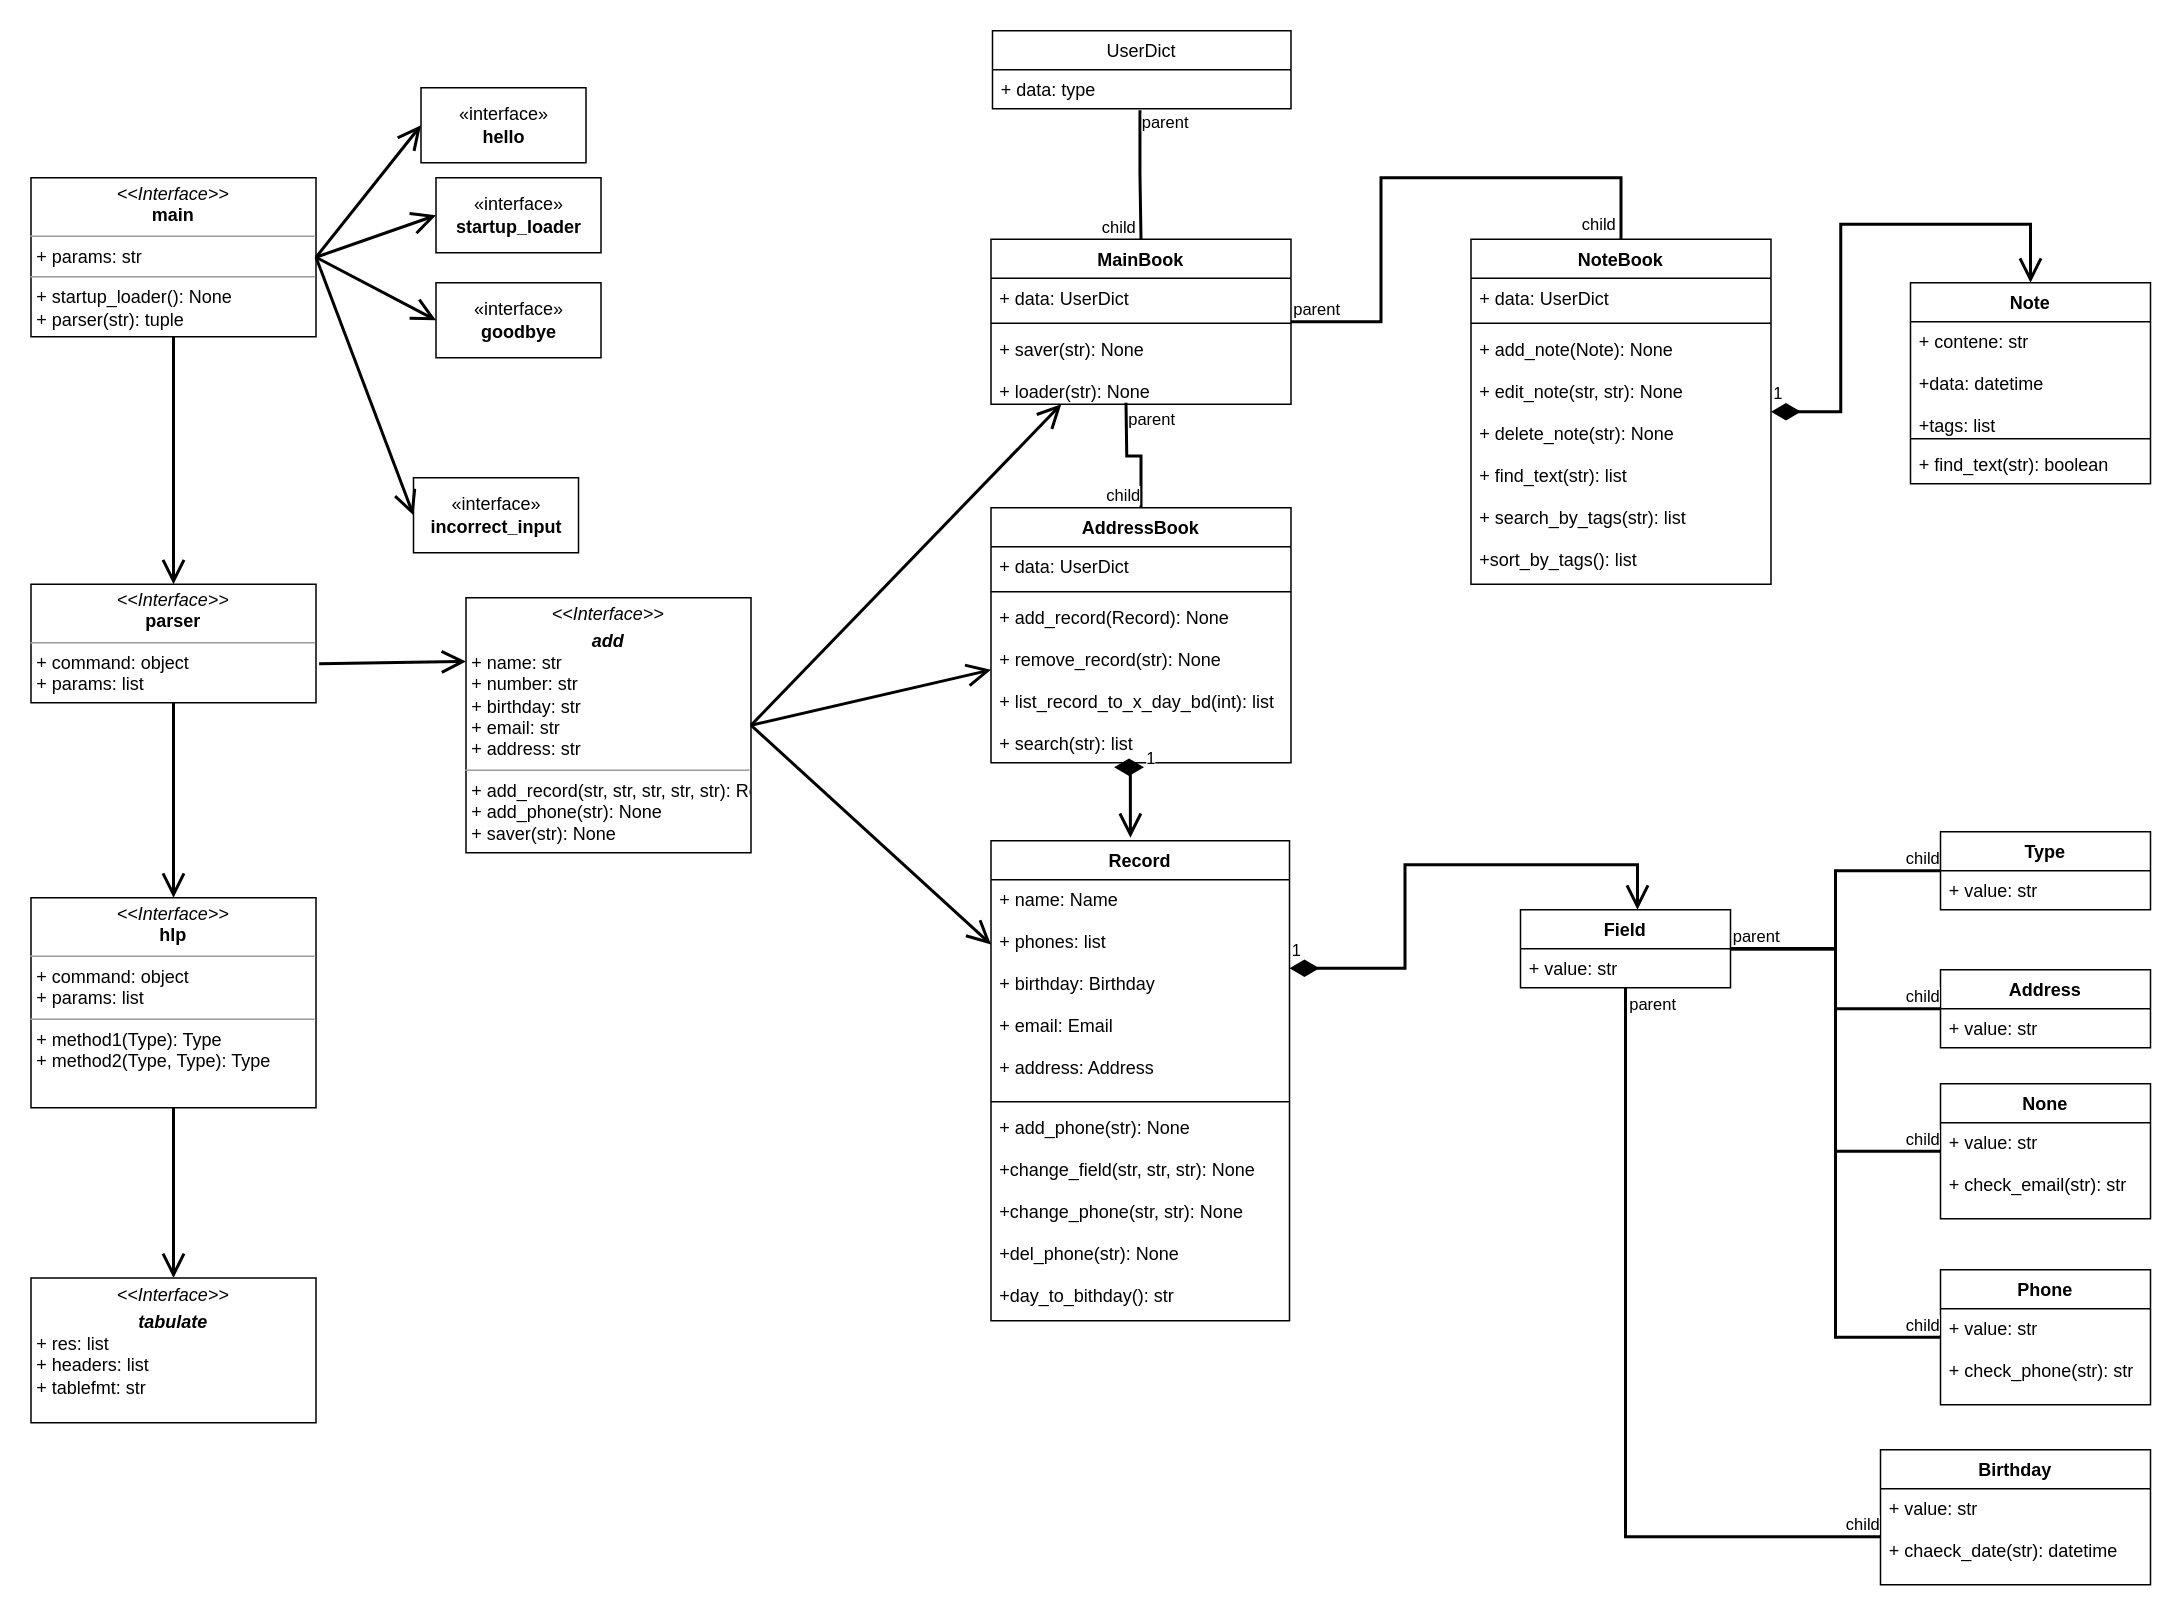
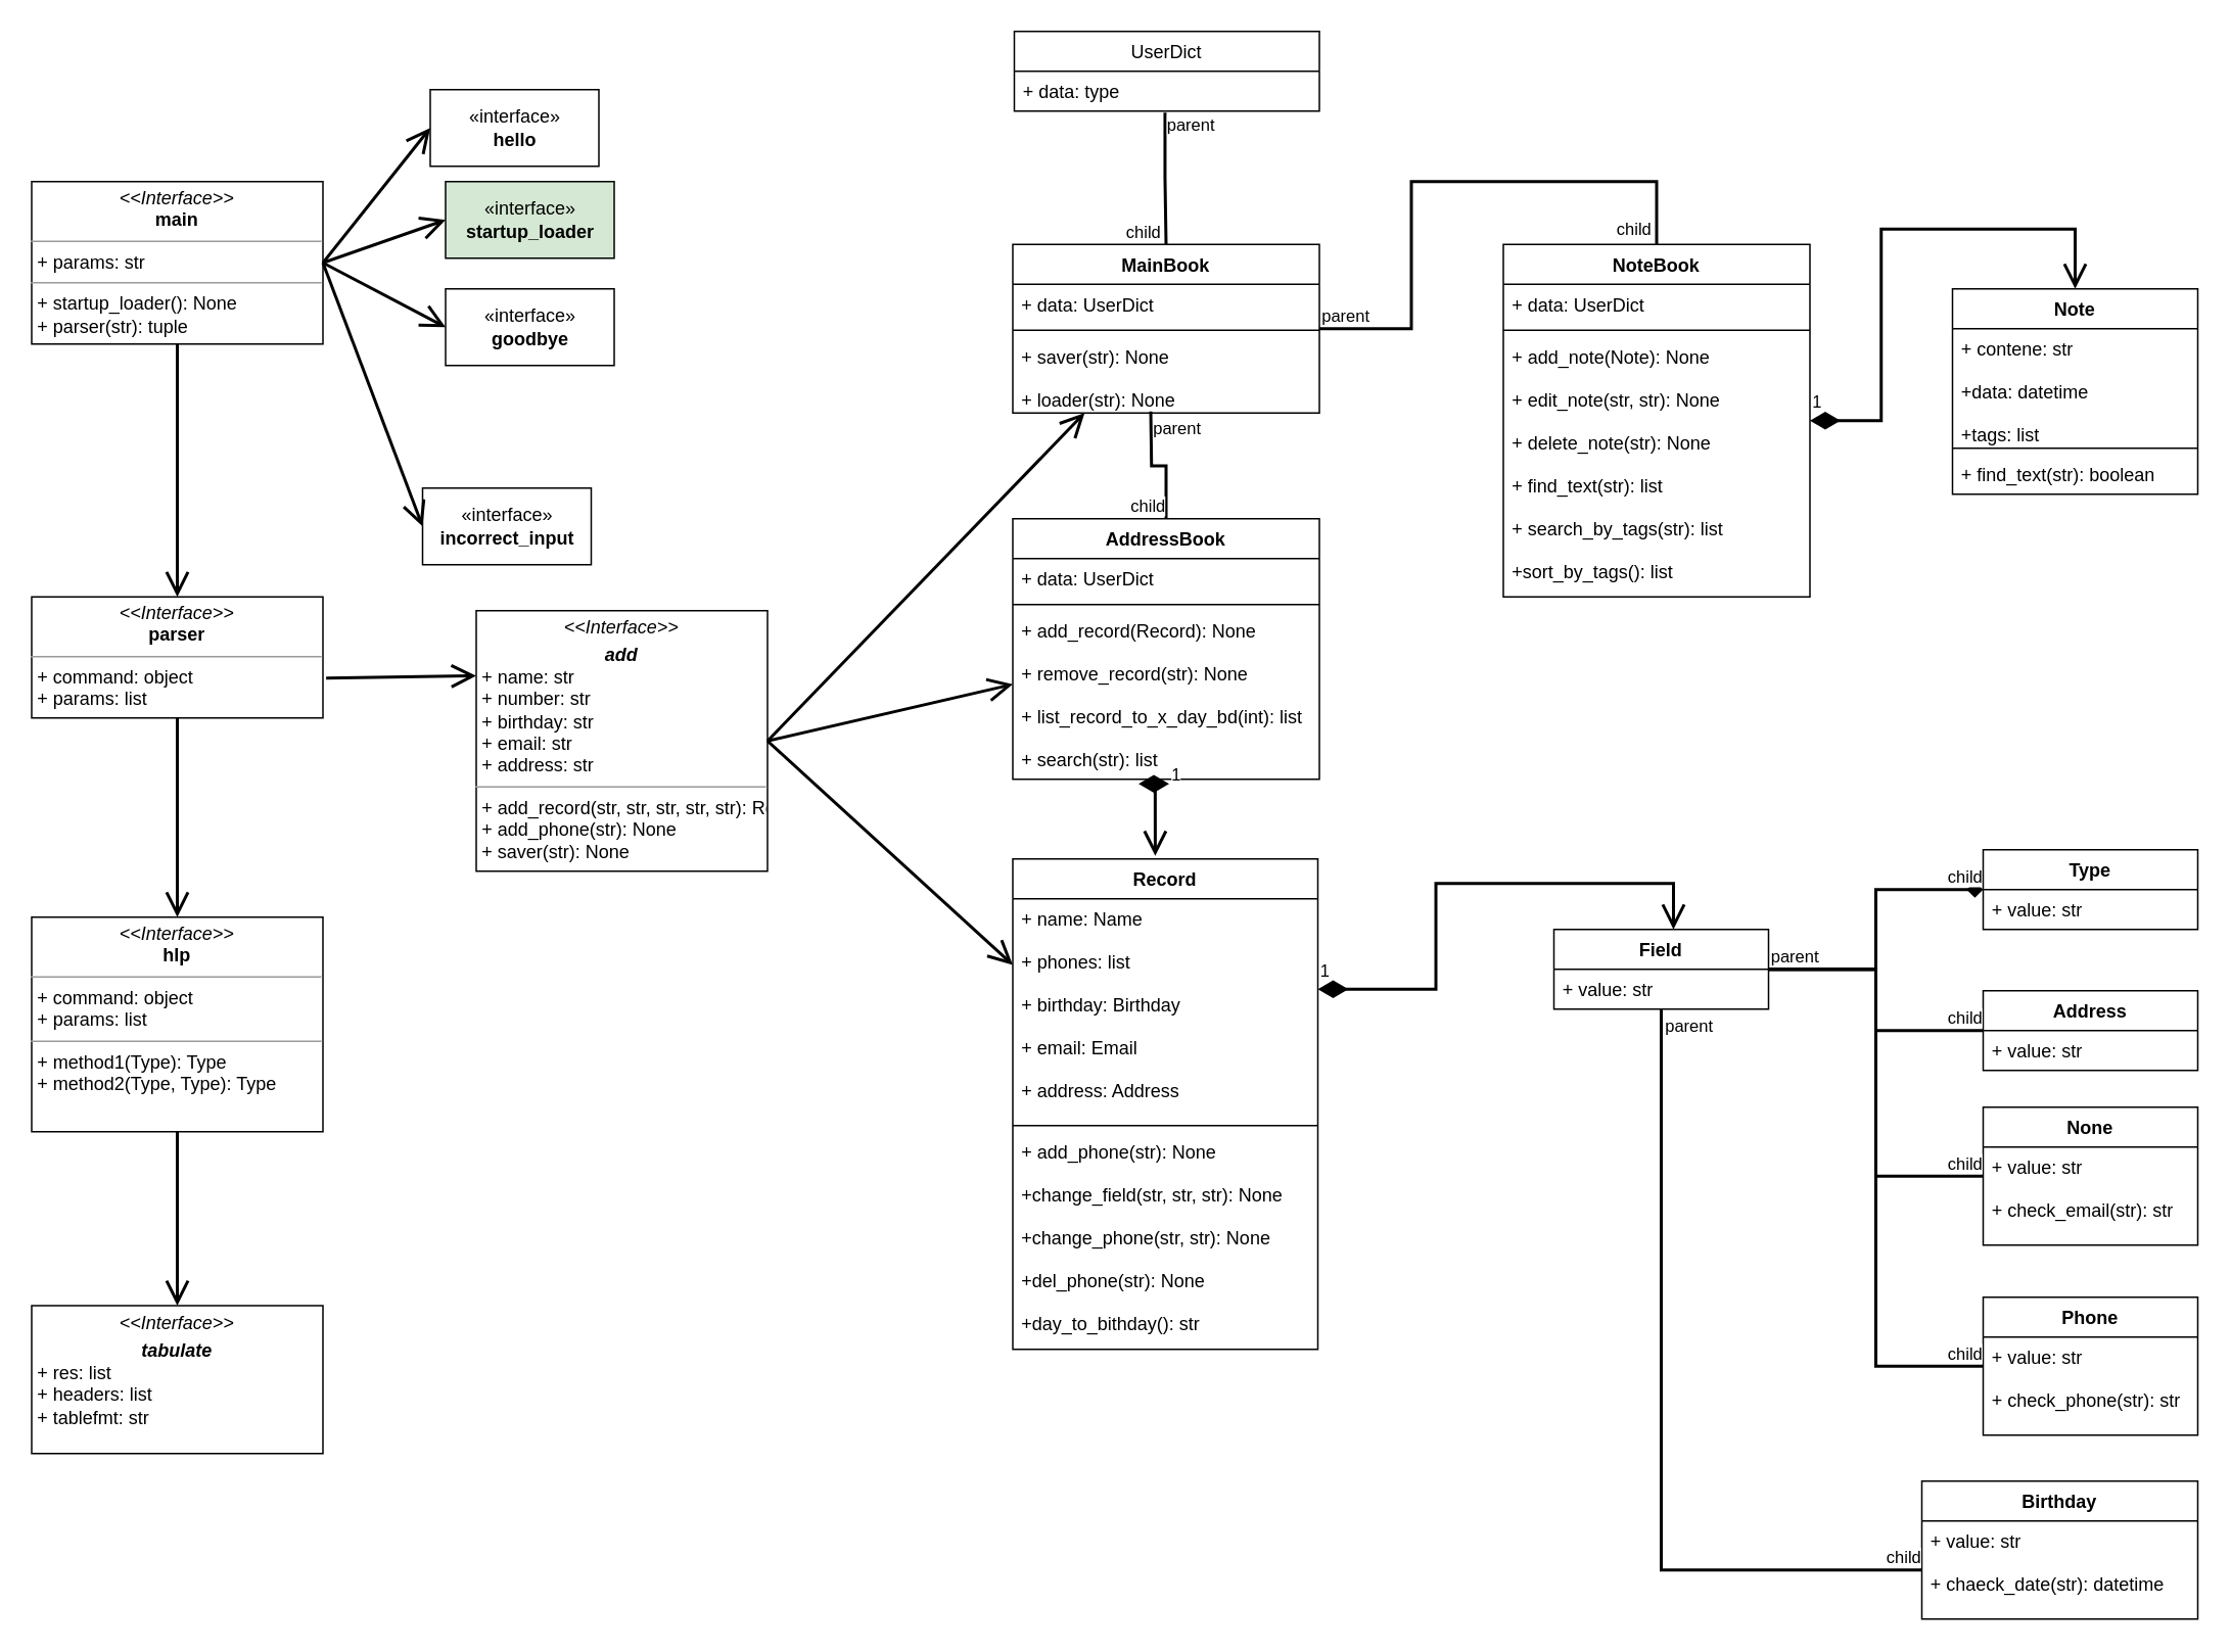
- <mxCell id="64" value="«interface»&lt;br&gt;&lt;b&gt;startup_loader&lt;/b&gt;" style="html=1;strokeColor=default;" vertex="1" parent="1"><mxGeometry x="290" y="118" width="110" height="50" as="geometry" /></mxCell>
+ <mxCell id="64" value="«interface»&lt;br&gt;&lt;b&gt;startup_loader&lt;/b&gt;" style="html=1;strokeColor=default;fillColor=#d5e8d4;" vertex="1" parent="1"><mxGeometry x="290" y="118" width="110" height="50" as="geometry" /></mxCell>
- <mxCell id="30" value="" style="endArrow=none;html=1;edgeStyle=orthogonalEdgeStyle;rounded=0;strokeWidth=2;" edge="1" parent="1" source="18" target="33"><mxGeometry relative="1" as="geometry"><mxPoint x="1083" y="516" as="sourcePoint" /><mxPoint x="1274" y="632" as="targetPoint" /></mxGeometry></mxCell>
+ <mxCell id="30" value="" style="endArrow=diamond;html=1;edgeStyle=orthogonalEdgeStyle;rounded=0;strokeWidth=2;" edge="1" parent="1" source="18" target="33"><mxGeometry relative="1" as="geometry"><mxPoint x="1083" y="516" as="sourcePoint" /><mxPoint x="1274" y="632" as="targetPoint" /></mxGeometry></mxCell>
